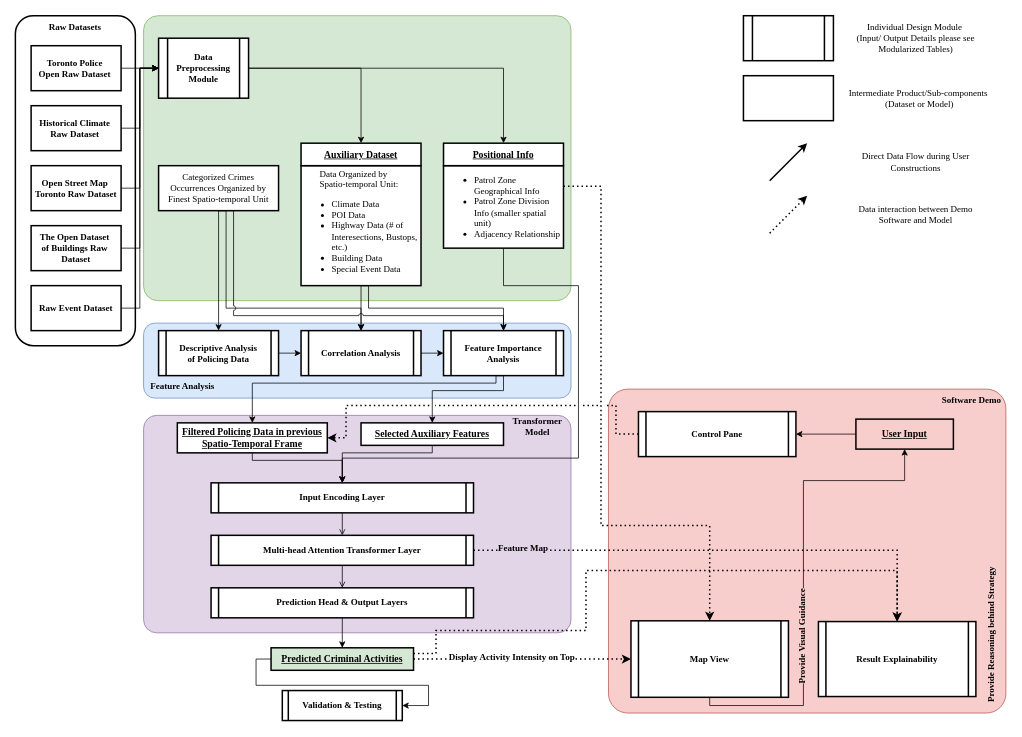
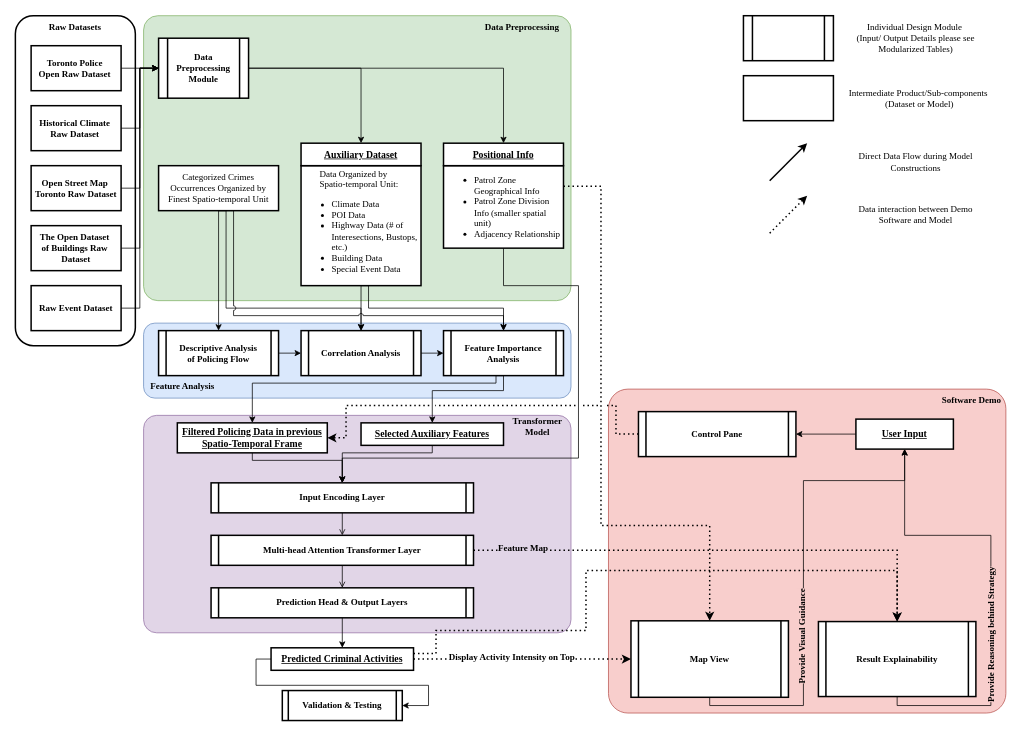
+ <mxCell id="46" value="Data Preprocessing" style="text;html=1;align=center;verticalAlign=middle;whiteSpace=wrap;rounded=0;fontFamily=Times New Roman;fontStyle=1" vertex="1" parent="1"><mxGeometry x="631" y="20" width="130" height="30" as="geometry" /></mxCell>
- <mxCell id="75" value="Direct Data Flow during User Constructions" style="text;html=1;align=center;verticalAlign=middle;whiteSpace=wrap;rounded=0;fontFamily=Times New Roman;" vertex="1" parent="1"><mxGeometry x="1126" y="200" width="190" height="30" as="geometry" /></mxCell>
+ <mxCell id="75" value="Direct Data Flow during Model Constructions" style="text;html=1;align=center;verticalAlign=middle;whiteSpace=wrap;rounded=0;fontFamily=Times New Roman;" vertex="1" parent="1"><mxGeometry x="1126" y="200" width="190" height="30" as="geometry" /></mxCell>
- <mxCell id="34" value="Descriptive Analysis&lt;div&gt;of Policing Data&lt;/div&gt;" style="shape=process;whiteSpace=wrap;html=1;backgroundOutline=1;size=0.062;strokeWidth=2;fontFamily=Times New Roman;fontStyle=1" vertex="1" parent="1"><mxGeometry x="211" y="440" width="160" height="60" as="geometry" /></mxCell>
+ <mxCell id="34" value="Descriptive Analysis&lt;div&gt;of Policing Flow&lt;/div&gt;" style="shape=process;whiteSpace=wrap;html=1;backgroundOutline=1;size=0.062;strokeWidth=2;fontFamily=Times New Roman;fontStyle=1" vertex="1" parent="1"><mxGeometry x="211" y="440" width="160" height="60" as="geometry" /></mxCell>
- <mxCell id="67" value="&lt;p style=&quot;margin: 0px; font-stretch: normal; font-size: 13px; line-height: normal; font-size-adjust: none; font-kerning: auto; font-variant-alternates: normal; font-variant-ligatures: normal; font-variant-numeric: normal; font-variant-east-asian: normal; font-variant-position: normal; font-feature-settings: normal; font-optical-sizing: auto; font-variation-settings: normal;&quot; class=&quot;p1&quot;&gt;User Input&lt;/p&gt;" style="rounded=0;whiteSpace=wrap;html=1;strokeWidth=2;fontStyle=5;fontFamily=Times New Roman;glass=0;align=center;fillColor=#f8cecc;" vertex="1" parent="1"><mxGeometry x="1141" y="558" width="130" height="40" as="geometry" /></mxCell>
+ <mxCell id="67" value="&lt;p style=&quot;margin: 0px; font-stretch: normal; font-size: 13px; line-height: normal; font-size-adjust: none; font-kerning: auto; font-variant-alternates: normal; font-variant-ligatures: normal; font-variant-numeric: normal; font-variant-east-asian: normal; font-variant-position: normal; font-feature-settings: normal; font-optical-sizing: auto; font-variation-settings: normal;&quot; class=&quot;p1&quot;&gt;User Input&lt;/p&gt;" style="rounded=0;whiteSpace=wrap;html=1;strokeWidth=2;fontStyle=5;fontFamily=Times New Roman;glass=0;align=center;" vertex="1" parent="1"><mxGeometry x="1141" y="558" width="130" height="40" as="geometry" /></mxCell>
+ <mxCell id="64" style="edgeStyle=orthogonalEdgeStyle;rounded=0;orthogonalLoop=1;jettySize=auto;html=1;exitX=0.5;exitY=1;exitDx=0;exitDy=0;entryX=0.5;entryY=1;entryDx=0;entryDy=0;" edge="1" parent="1" source="65" target="67"><mxGeometry relative="1" as="geometry"><Array as="points"><mxPoint x="1196" y="940" /><mxPoint x="1321" y="940" /><mxPoint x="1321" y="713" /><mxPoint x="1206" y="713" /></Array></mxGeometry></mxCell>
- <mxCell id="56" value="&lt;p class=&quot;p1&quot; style=&quot;margin: 0px; font-stretch: normal; font-size: 13px; line-height: normal; font-size-adjust: none; font-kerning: auto; font-variant-alternates: normal; font-variant-ligatures: normal; font-variant-numeric: normal; font-variant-east-asian: normal; font-variant-position: normal; font-feature-settings: normal; font-optical-sizing: auto; font-variation-settings: normal; text-align: start;&quot;&gt;Predicted Criminal Activities&lt;/p&gt;" style="rounded=0;whiteSpace=wrap;html=1;strokeWidth=2;fontStyle=5;fontFamily=Times New Roman;glass=0;fillColor=#d5e8d4;" vertex="1" parent="1"><mxGeometry x="361" y="863" width="190" height="30" as="geometry" /></mxCell>
+ <mxCell id="56" value="&lt;p class=&quot;p1&quot; style=&quot;margin: 0px; font-stretch: normal; font-size: 13px; line-height: normal; font-size-adjust: none; font-kerning: auto; font-variant-alternates: normal; font-variant-ligatures: normal; font-variant-numeric: normal; font-variant-east-asian: normal; font-variant-position: normal; font-feature-settings: normal; font-optical-sizing: auto; font-variation-settings: normal; text-align: start;&quot;&gt;Predicted Criminal Activities&lt;/p&gt;" style="rounded=0;whiteSpace=wrap;html=1;strokeWidth=2;fontStyle=5;fontFamily=Times New Roman;glass=0;" vertex="1" parent="1"><mxGeometry x="361" y="863" width="190" height="30" as="geometry" /></mxCell>
